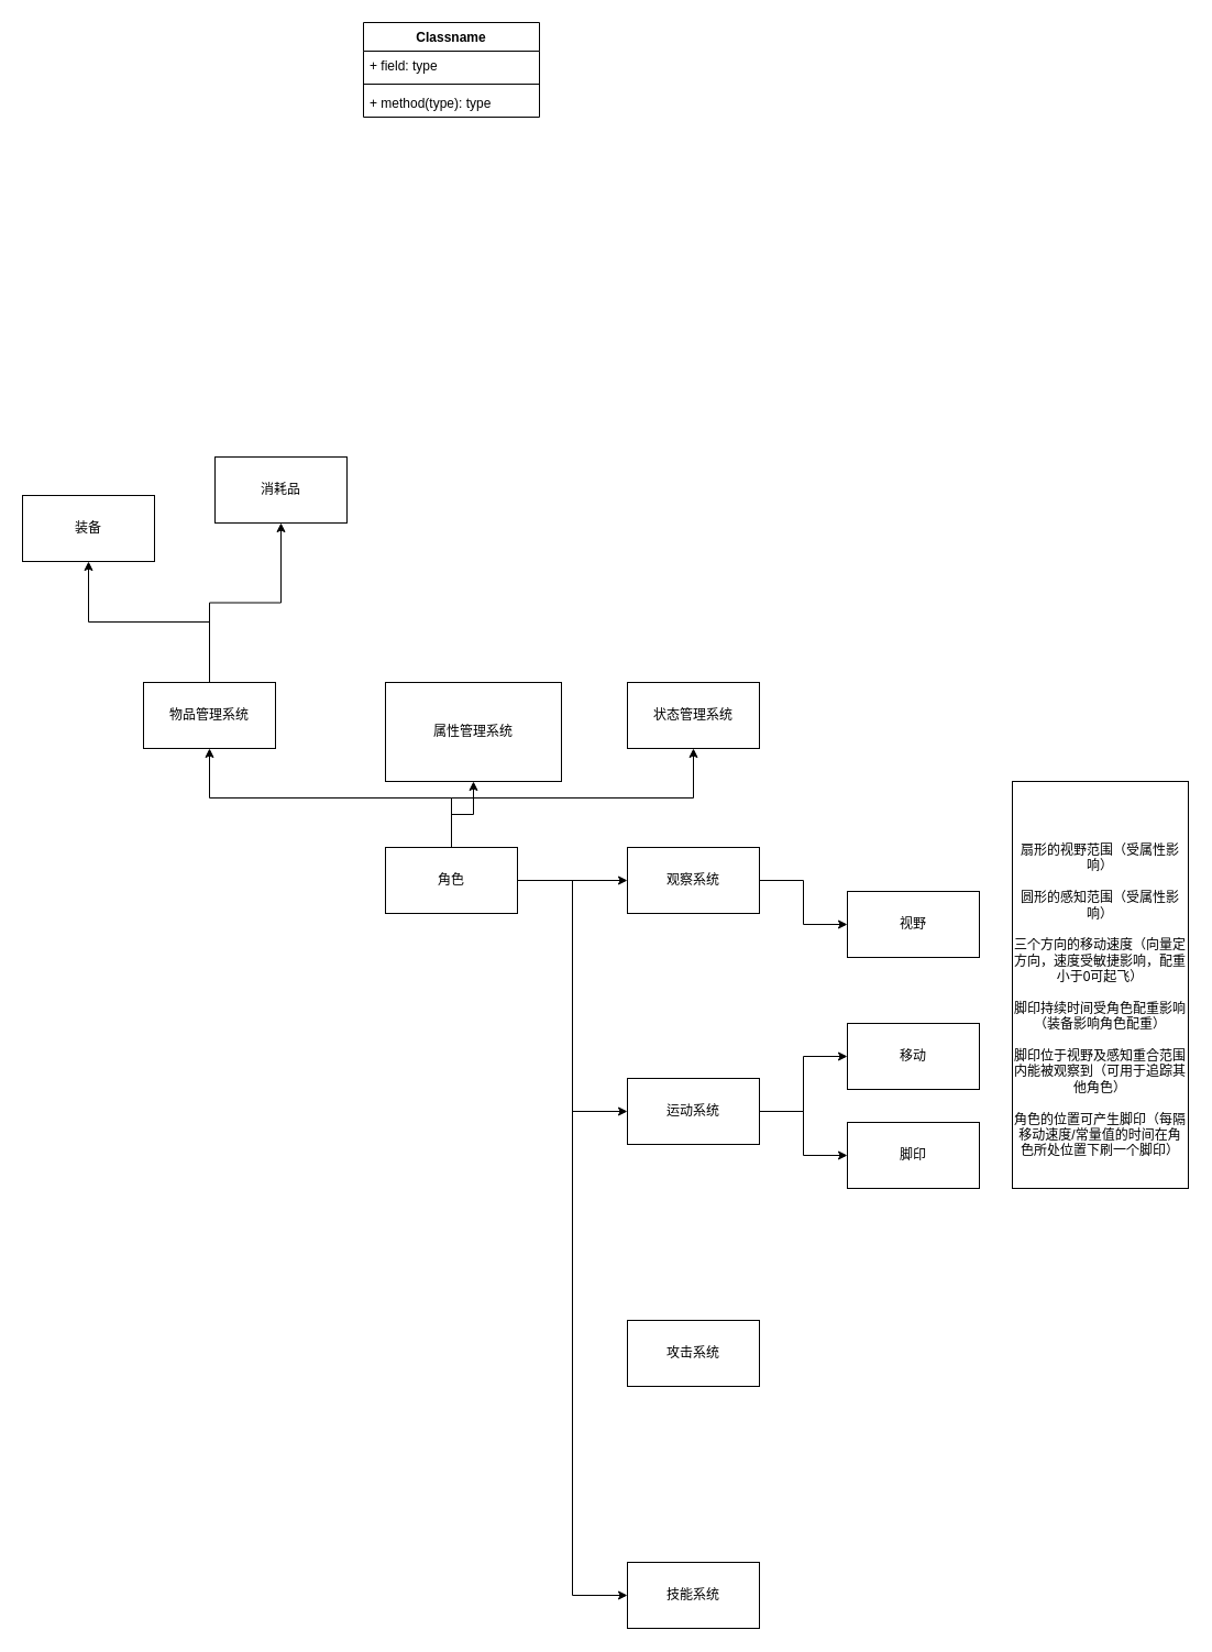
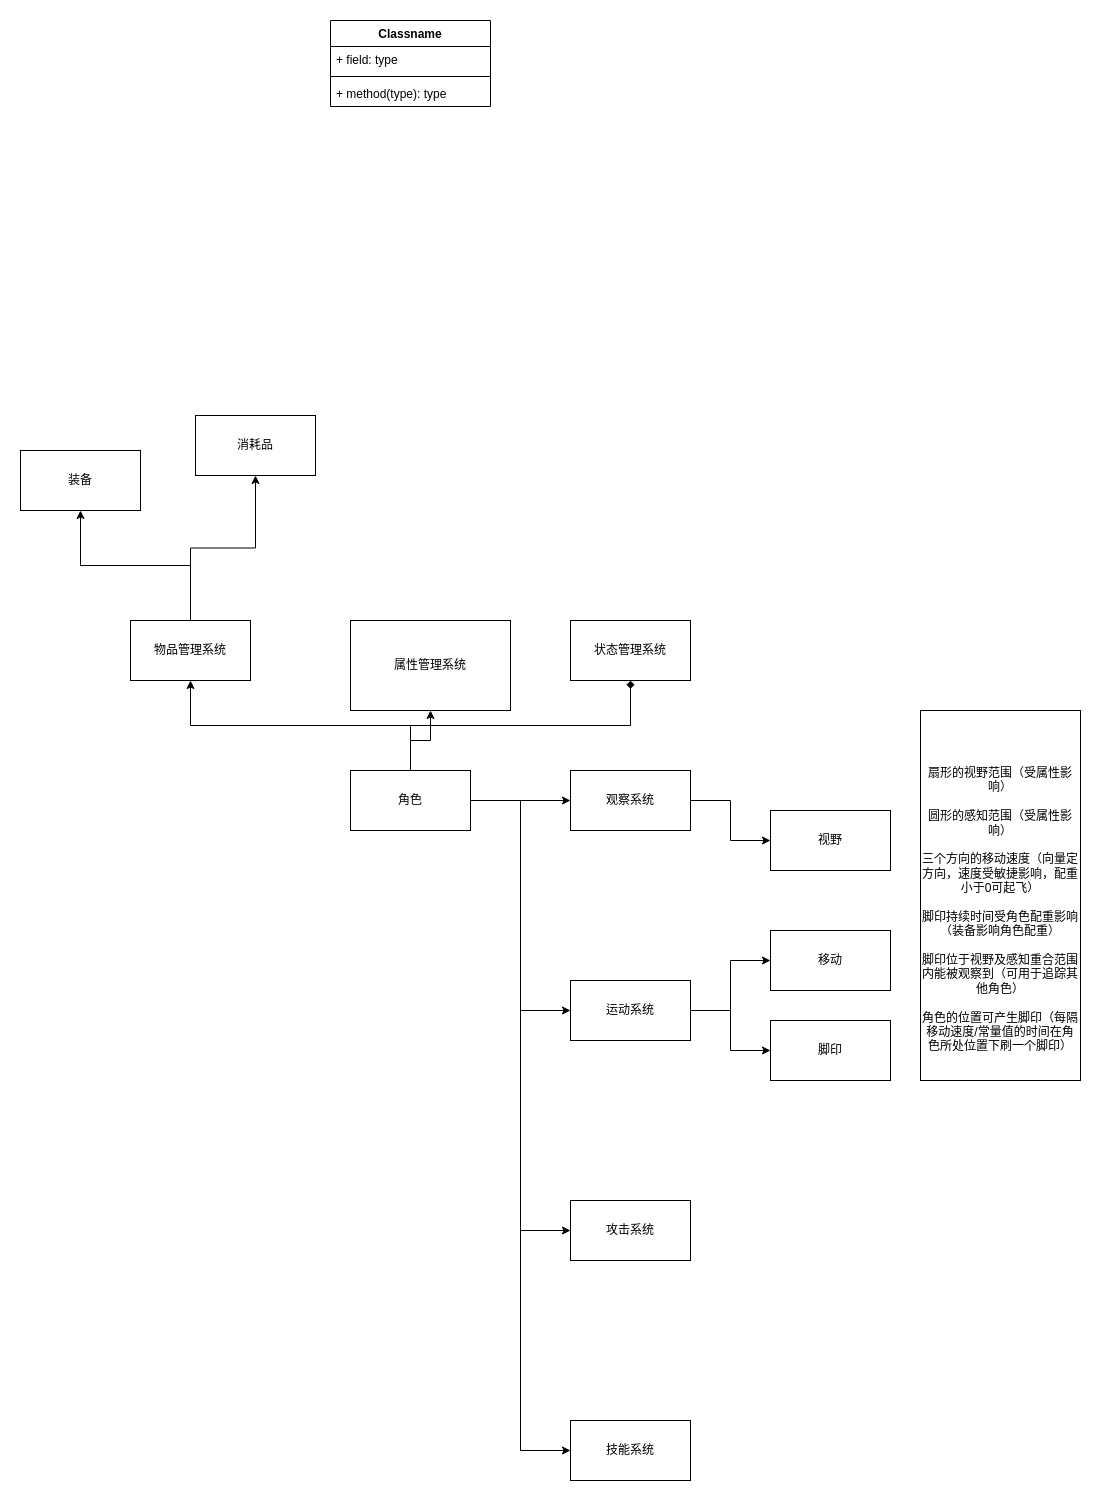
- <mxCell id="5" style="edgeStyle=orthogonalEdgeStyle;rounded=0;orthogonalLoop=1;jettySize=auto;html=1;exitX=0.5;exitY=0;exitDx=0;exitDy=0;entryX=0.5;entryY=1;entryDx=0;entryDy=0;" edge="1" parent="1" source="9" target="27"><mxGeometry relative="1" as="geometry" /></mxCell>
+ <mxCell id="5" style="edgeStyle=orthogonalEdgeStyle;rounded=0;orthogonalLoop=1;jettySize=auto;html=1;exitX=0.5;exitY=0;exitDx=0;exitDy=0;entryX=0.5;entryY=1;entryDx=0;entryDy=0;endArrow=diamond;" edge="1" parent="1" source="9" target="27"><mxGeometry relative="1" as="geometry" /></mxCell>
+ <mxCell id="7" style="edgeStyle=orthogonalEdgeStyle;rounded=0;orthogonalLoop=1;jettySize=auto;html=1;exitX=1;exitY=0.5;exitDx=0;exitDy=0;entryX=0;entryY=0.5;entryDx=0;entryDy=0;" edge="1" parent="1" source="9" target="22"><mxGeometry relative="1" as="geometry" /></mxCell>
